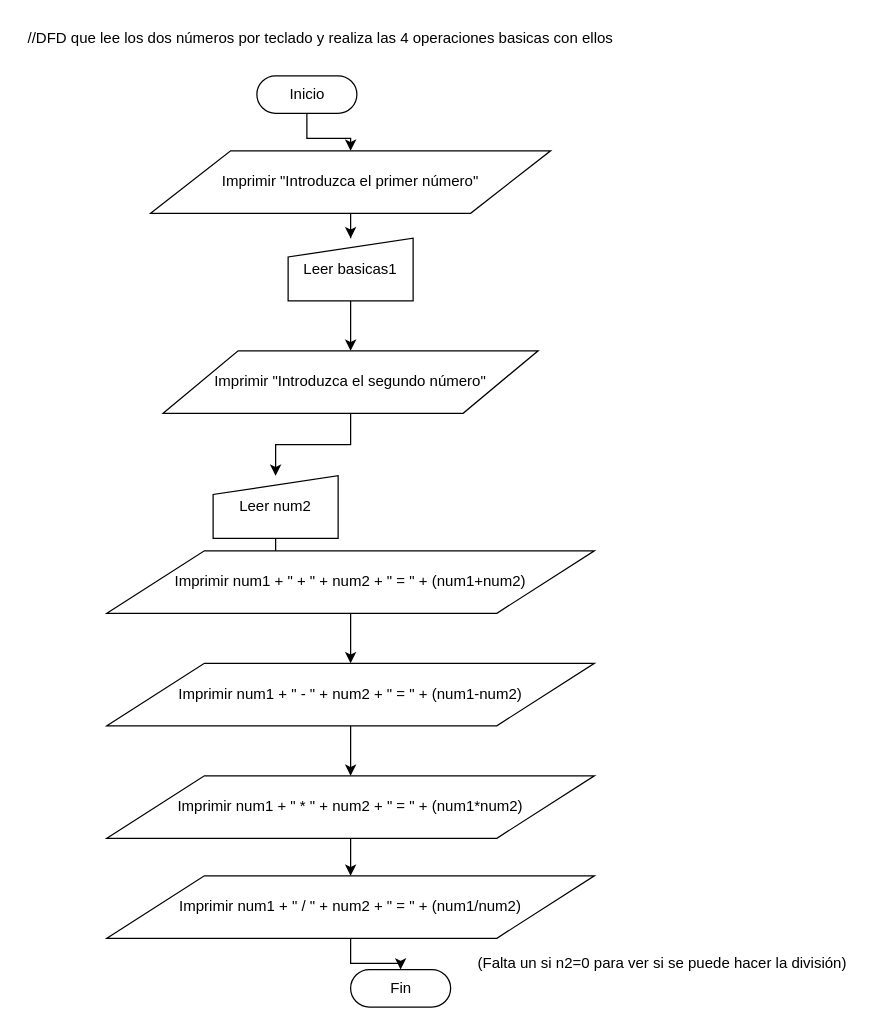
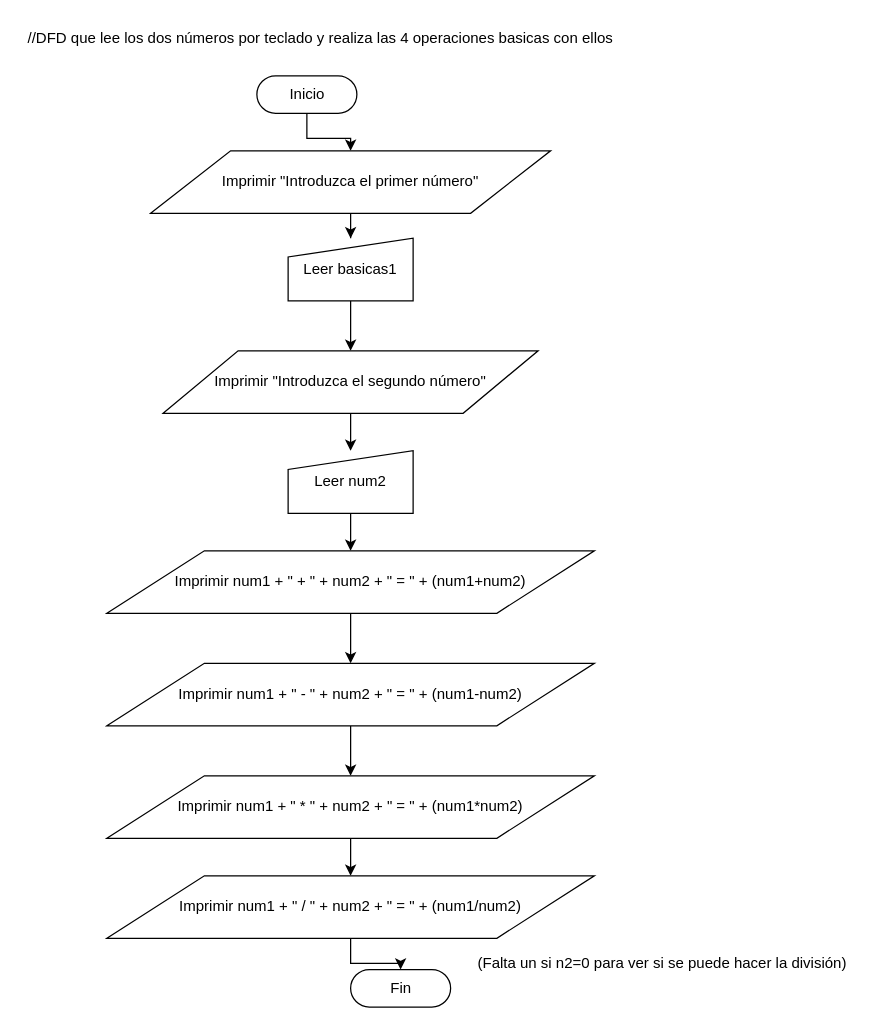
- <mxCell id="12" value="Leer num2" style="shape=manualInput;whiteSpace=wrap;html=1;dashed=0;size=15;" vertex="1" parent="1"><mxGeometry x="170" y="380" width="100" height="50" as="geometry" /></mxCell>
+ <mxCell id="12" value="Leer num2" style="shape=manualInput;whiteSpace=wrap;html=1;dashed=0;size=15;" vertex="1" parent="1"><mxGeometry x="230" y="360" width="100" height="50" as="geometry" /></mxCell>
